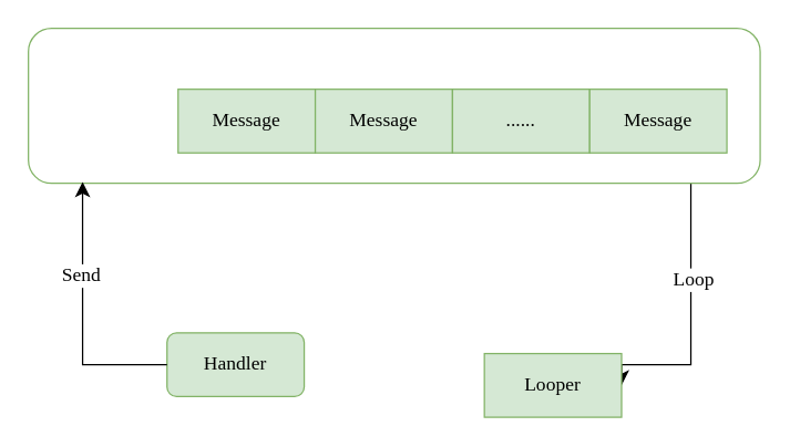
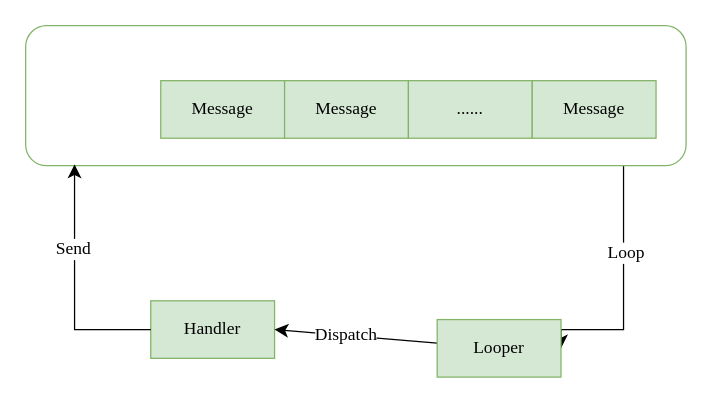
- <mxCell id="9" value="Handler" style="whiteSpace=wrap;html=1;fontFamily=Times New Roman;fillColor=#d5e8d4;strokeColor=#82b366;fontSize=14;rounded=1;" vertex="1" parent="1"><mxGeometry x="120" y="240" width="99" height="46" as="geometry" /></mxCell>
+ <mxCell id="9" value="Handler" style="rounded=0;whiteSpace=wrap;html=1;fontFamily=Times New Roman;fillColor=#d5e8d4;strokeColor=#82b366;fontSize=14;" vertex="1" parent="1"><mxGeometry x="120" y="240" width="99" height="46" as="geometry" /></mxCell>
+ <mxCell id="10" style="edgeStyle=none;curved=1;rounded=0;orthogonalLoop=1;jettySize=auto;html=1;entryX=1;entryY=0.5;entryDx=0;entryDy=0;startSize=8;endSize=8;" edge="1" parent="1" source="12" target="9"><mxGeometry relative="1" as="geometry" /></mxCell>
+ <mxCell id="11" value="&lt;font style=&quot;font-size: 14px;&quot;&gt;Dispatch&lt;/font&gt;" style="edgeLabel;html=1;align=center;verticalAlign=middle;resizable=0;points=[];fontFamily=Times New Roman;" vertex="1" connectable="0" parent="10"><mxGeometry x="0.139" relative="1" as="geometry"><mxPoint as="offset" /></mxGeometry></mxCell>
